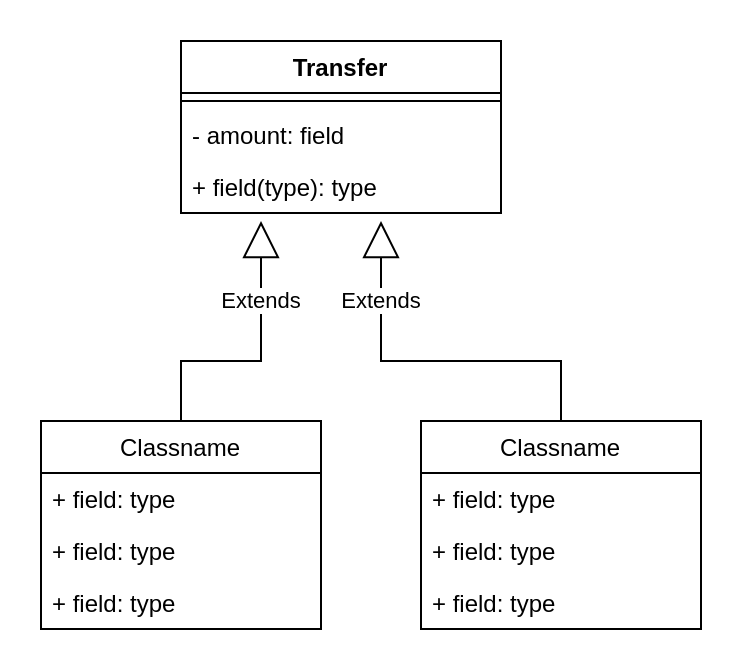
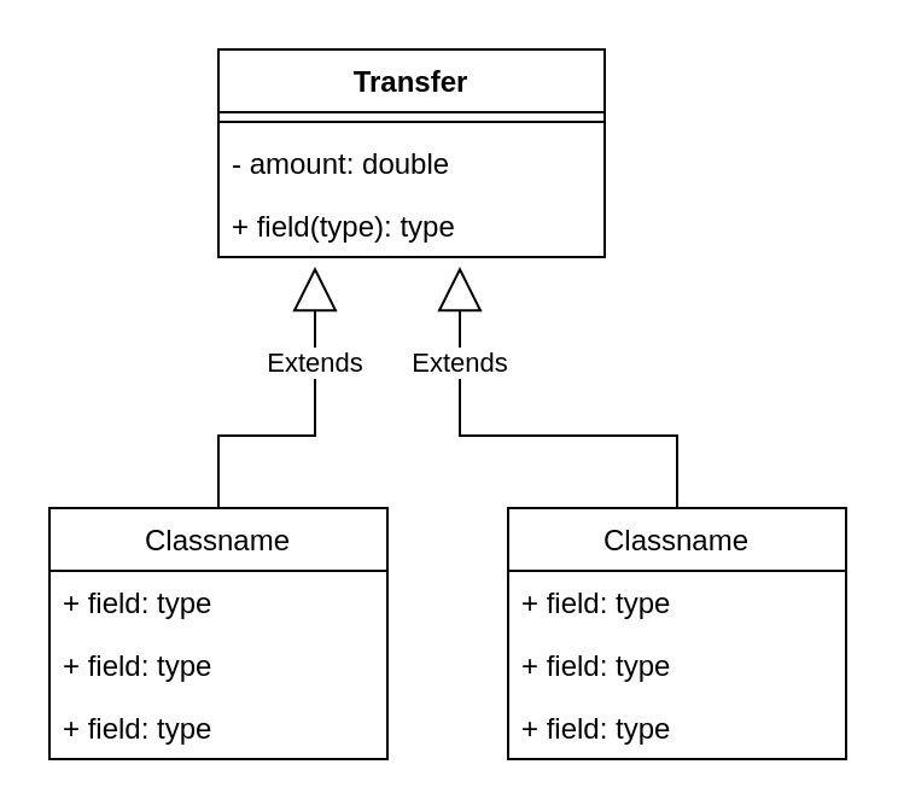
- <mxCell id="4" value="- amount: field" style="text;strokeColor=none;fillColor=none;align=left;verticalAlign=top;spacingLeft=4;spacingRight=4;overflow=hidden;rotatable=0;points=[[0,0.5],[1,0.5]];portConstraint=eastwest;" vertex="1" parent="2"><mxGeometry y="34" width="160" height="26" as="geometry" /></mxCell>
+ <mxCell id="4" value="- amount: double" style="text;strokeColor=none;fillColor=none;align=left;verticalAlign=top;spacingLeft=4;spacingRight=4;overflow=hidden;rotatable=0;points=[[0,0.5],[1,0.5]];portConstraint=eastwest;" vertex="1" parent="2"><mxGeometry y="34" width="160" height="26" as="geometry" /></mxCell>
